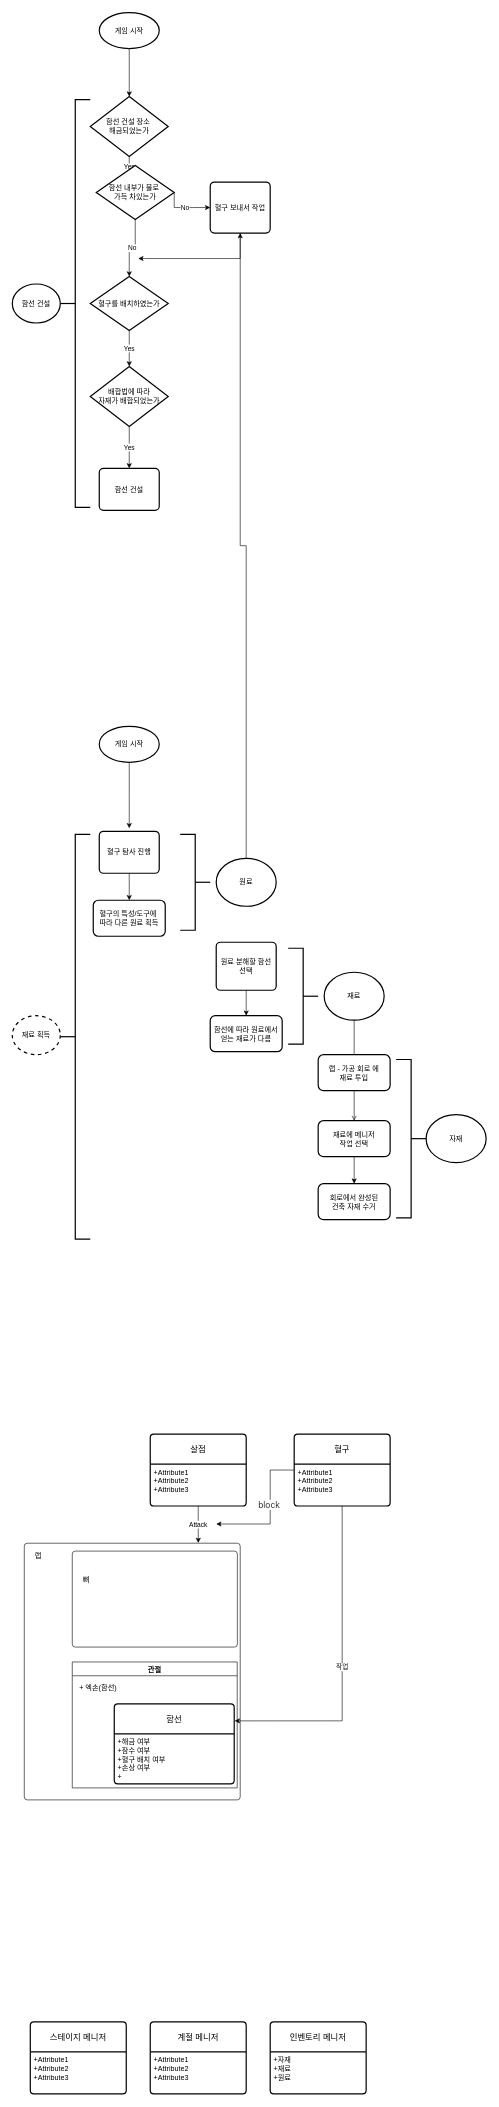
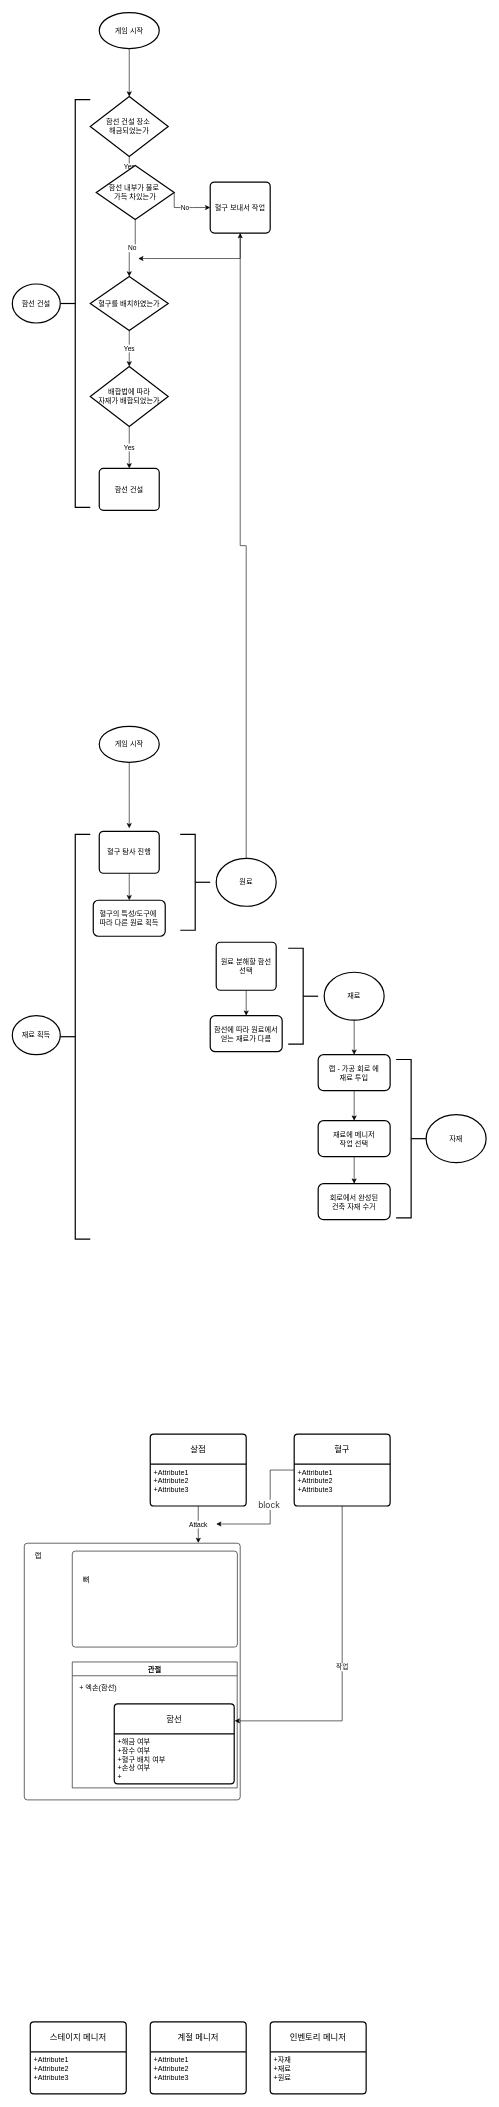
- <mxCell id="21" value="재료 획득" style="ellipse;whiteSpace=wrap;html=1;align=center;strokeWidth=2;pointerEvents=1;dashed=1;" vertex="1" parent="1"><mxGeometry x="20" y="1692.5" width="80" height="65" as="geometry" /></mxCell>
+ <mxCell id="21" value="재료 획득" style="ellipse;whiteSpace=wrap;html=1;align=center;strokeWidth=2;pointerEvents=1;" vertex="1" parent="1"><mxGeometry x="20" y="1692.5" width="80" height="65" as="geometry" /></mxCell>
- <mxCell id="40" value="" style="edgeStyle=orthogonalEdgeStyle;rounded=0;orthogonalLoop=1;jettySize=auto;html=1;endArrow=none;" edge="1" parent="1" source="41" target="35"><mxGeometry relative="1" as="geometry" /></mxCell>
+ <mxCell id="40" value="" style="edgeStyle=orthogonalEdgeStyle;rounded=0;orthogonalLoop=1;jettySize=auto;html=1;" edge="1" parent="1" source="41" target="35"><mxGeometry relative="1" as="geometry" /></mxCell>
- <mxCell id="34" value="" style="edgeStyle=orthogonalEdgeStyle;rounded=0;orthogonalLoop=1;jettySize=auto;html=1;endArrow=open;" edge="1" parent="1" source="35" target="37"><mxGeometry relative="1" as="geometry" /></mxCell>
+ <mxCell id="34" value="" style="edgeStyle=orthogonalEdgeStyle;rounded=0;orthogonalLoop=1;jettySize=auto;html=1;" edge="1" parent="1" source="35" target="37"><mxGeometry relative="1" as="geometry" /></mxCell>
